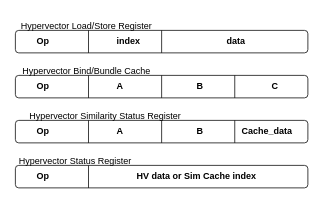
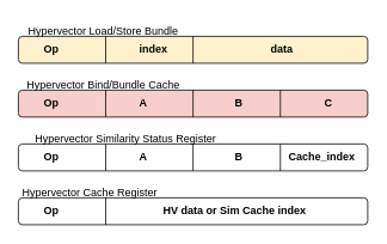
- <mxCell id="18" value="Hypervector Load/Store Register" style="text;html=1;strokeColor=none;fillColor=none;align=center;verticalAlign=middle;whiteSpace=wrap;rounded=0;" vertex="1" parent="1"><mxGeometry x="20" y="20" width="190" height="30" as="geometry" /></mxCell>
+ <mxCell id="18" value="Hypervector Load/Store Bundle" style="text;html=1;strokeColor=none;fillColor=none;align=center;verticalAlign=middle;whiteSpace=wrap;rounded=0;" vertex="1" parent="1"><mxGeometry x="20" y="20" width="190" height="30" as="geometry" /></mxCell>
- <mxCell id="15" value="&lt;b&gt;&lt;span style=&quot;white-space: pre;&quot;&gt;&#09;&lt;/span&gt;Op&lt;span style=&quot;white-space: pre;&quot;&gt;&#09;&lt;/span&gt;&lt;span style=&quot;white-space: pre;&quot;&gt;&#09;&lt;/span&gt;&lt;span style=&quot;white-space: pre;&quot;&gt;&#09;&lt;/span&gt;&lt;span style=&quot;white-space: pre;&quot;&gt;&#09;&lt;/span&gt;index&lt;span style=&quot;white-space: pre;&quot;&gt;&#09;&lt;/span&gt;&lt;span style=&quot;white-space: pre;&quot;&gt;&#09;&lt;/span&gt;&lt;span style=&quot;white-space: pre;&quot;&gt;&#09;&lt;/span&gt;&lt;span style=&quot;white-space: pre;&quot;&gt;&#09;&lt;/span&gt;&amp;nbsp; &amp;nbsp; data&lt;/b&gt;" style="rounded=1;whiteSpace=wrap;html=1;align=left;" vertex="1" parent="1"><mxGeometry x="20" y="40" width="390" height="30" as="geometry" /></mxCell>
+ <mxCell id="15" value="&lt;b&gt;&lt;span style=&quot;white-space: pre;&quot;&gt;&#09;&lt;/span&gt;Op&lt;span style=&quot;white-space: pre;&quot;&gt;&#09;&lt;/span&gt;&lt;span style=&quot;white-space: pre;&quot;&gt;&#09;&lt;/span&gt;&lt;span style=&quot;white-space: pre;&quot;&gt;&#09;&lt;/span&gt;&lt;span style=&quot;white-space: pre;&quot;&gt;&#09;&lt;/span&gt;index&lt;span style=&quot;white-space: pre;&quot;&gt;&#09;&lt;/span&gt;&lt;span style=&quot;white-space: pre;&quot;&gt;&#09;&lt;/span&gt;&lt;span style=&quot;white-space: pre;&quot;&gt;&#09;&lt;/span&gt;&lt;span style=&quot;white-space: pre;&quot;&gt;&#09;&lt;/span&gt;&amp;nbsp; &amp;nbsp; data&lt;/b&gt;" style="rounded=1;whiteSpace=wrap;html=1;align=left;fillColor=#fff2cc;" vertex="1" parent="1"><mxGeometry x="20" y="40" width="390" height="30" as="geometry" /></mxCell>
- <mxCell id="2" value="&lt;b&gt;&lt;span style=&quot;white-space: pre;&quot;&gt;&#09;&lt;/span&gt;Op&lt;span style=&quot;white-space: pre;&quot;&gt;&#09;&lt;span style=&quot;white-space: pre;&quot;&gt;&#09;&lt;/span&gt;&lt;span style=&quot;white-space: pre;&quot;&gt;&#09;&lt;span style=&quot;white-space: pre;&quot;&gt;&#09;&lt;/span&gt;&lt;/span&gt;A&lt;span style=&quot;white-space: pre;&quot;&gt;&#09;&lt;/span&gt;&lt;span style=&quot;white-space: pre;&quot;&gt;&#09;&lt;span style=&quot;white-space: pre;&quot;&gt;&#09;&lt;/span&gt;&lt;/span&gt;&lt;span style=&quot;white-space: pre;&quot;&gt;&#09;&lt;/span&gt;B&lt;span style=&quot;white-space: pre;&quot;&gt;&#09;&lt;/span&gt;&lt;span style=&quot;white-space: pre;&quot;&gt;&#09;&lt;span style=&quot;white-space: pre;&quot;&gt;&#09;&lt;/span&gt; &lt;/span&gt; &lt;/span&gt;&amp;nbsp; &amp;nbsp; C&amp;nbsp;&lt;/b&gt;" style="rounded=1;whiteSpace=wrap;html=1;align=left;" vertex="1" parent="1"><mxGeometry x="20" y="100" width="390" height="30" as="geometry" /></mxCell>
+ <mxCell id="2" value="&lt;b&gt;&lt;span style=&quot;white-space: pre;&quot;&gt;&#09;&lt;/span&gt;Op&lt;span style=&quot;white-space: pre;&quot;&gt;&#09;&lt;span style=&quot;white-space: pre;&quot;&gt;&#09;&lt;/span&gt;&lt;span style=&quot;white-space: pre;&quot;&gt;&#09;&lt;span style=&quot;white-space: pre;&quot;&gt;&#09;&lt;/span&gt;&lt;/span&gt;A&lt;span style=&quot;white-space: pre;&quot;&gt;&#09;&lt;/span&gt;&lt;span style=&quot;white-space: pre;&quot;&gt;&#09;&lt;span style=&quot;white-space: pre;&quot;&gt;&#09;&lt;/span&gt;&lt;/span&gt;&lt;span style=&quot;white-space: pre;&quot;&gt;&#09;&lt;/span&gt;B&lt;span style=&quot;white-space: pre;&quot;&gt;&#09;&lt;/span&gt;&lt;span style=&quot;white-space: pre;&quot;&gt;&#09;&lt;span style=&quot;white-space: pre;&quot;&gt;&#09;&lt;/span&gt; &lt;/span&gt; &lt;/span&gt;&amp;nbsp; &amp;nbsp; C&amp;nbsp;&lt;/b&gt;" style="rounded=1;whiteSpace=wrap;html=1;align=left;fillColor=#f8cecc;" vertex="1" parent="1"><mxGeometry x="20" y="100" width="390" height="30" as="geometry" /></mxCell>
- <mxCell id="7" value="&lt;b&gt;&lt;span style=&quot;white-space: pre;&quot;&gt;&#09;&lt;/span&gt;Op&lt;span style=&quot;white-space: pre;&quot;&gt;&#09;&lt;span style=&quot;white-space: pre;&quot;&gt;&#09;&lt;/span&gt;&lt;span style=&quot;white-space: pre;&quot;&gt;&#09;&lt;span style=&quot;white-space: pre;&quot;&gt;&#09;&lt;/span&gt;&lt;/span&gt;A&lt;span style=&quot;white-space: pre;&quot;&gt;&#09;&lt;/span&gt;&lt;span style=&quot;white-space: pre;&quot;&gt;&#09;&lt;span style=&quot;white-space: pre;&quot;&gt;&#09;&lt;/span&gt;&lt;/span&gt;&lt;span style=&quot;white-space: pre;&quot;&gt;&#09;&lt;/span&gt;B&lt;span style=&quot;white-space: pre;&quot;&gt;&#09;&lt;/span&gt;&lt;span style=&quot;white-space: pre;&quot;&gt;&#09;&lt;/span&gt; &lt;/span&gt;&amp;nbsp;&lt;span style=&quot;white-space: pre;&quot;&gt;C&lt;/span&gt;ache_data&lt;/b&gt;" style="rounded=1;whiteSpace=wrap;html=1;align=left;" vertex="1" parent="1"><mxGeometry x="20" y="160" width="390" height="30" as="geometry" /></mxCell>
+ <mxCell id="7" value="&lt;b&gt;&lt;span style=&quot;white-space: pre;&quot;&gt;&#09;&lt;/span&gt;Op&lt;span style=&quot;white-space: pre;&quot;&gt;&#09;&lt;span style=&quot;white-space: pre;&quot;&gt;&#09;&lt;/span&gt;&lt;span style=&quot;white-space: pre;&quot;&gt;&#09;&lt;span style=&quot;white-space: pre;&quot;&gt;&#09;&lt;/span&gt;&lt;/span&gt;A&lt;span style=&quot;white-space: pre;&quot;&gt;&#09;&lt;/span&gt;&lt;span style=&quot;white-space: pre;&quot;&gt;&#09;&lt;span style=&quot;white-space: pre;&quot;&gt;&#09;&lt;/span&gt;&lt;/span&gt;&lt;span style=&quot;white-space: pre;&quot;&gt;&#09;&lt;/span&gt;B&lt;span style=&quot;white-space: pre;&quot;&gt;&#09;&lt;/span&gt;&lt;span style=&quot;white-space: pre;&quot;&gt;&#09;&lt;/span&gt; &lt;/span&gt;&amp;nbsp;&lt;span style=&quot;white-space: pre;&quot;&gt;C&lt;/span&gt;ache_index&lt;/b&gt;" style="rounded=1;whiteSpace=wrap;html=1;align=left;" vertex="1" parent="1"><mxGeometry x="20" y="160" width="390" height="30" as="geometry" /></mxCell>
- <mxCell id="14" value="Hypervector Status Register" style="text;html=1;strokeColor=none;fillColor=none;align=center;verticalAlign=middle;whiteSpace=wrap;rounded=0;" vertex="1" parent="1"><mxGeometry x="20" y="200" width="160" height="30" as="geometry" /></mxCell>
+ <mxCell id="14" value="Hypervector Cache Register" style="text;html=1;strokeColor=none;fillColor=none;align=center;verticalAlign=middle;whiteSpace=wrap;rounded=0;" vertex="1" parent="1"><mxGeometry x="20" y="200" width="160" height="30" as="geometry" /></mxCell>
